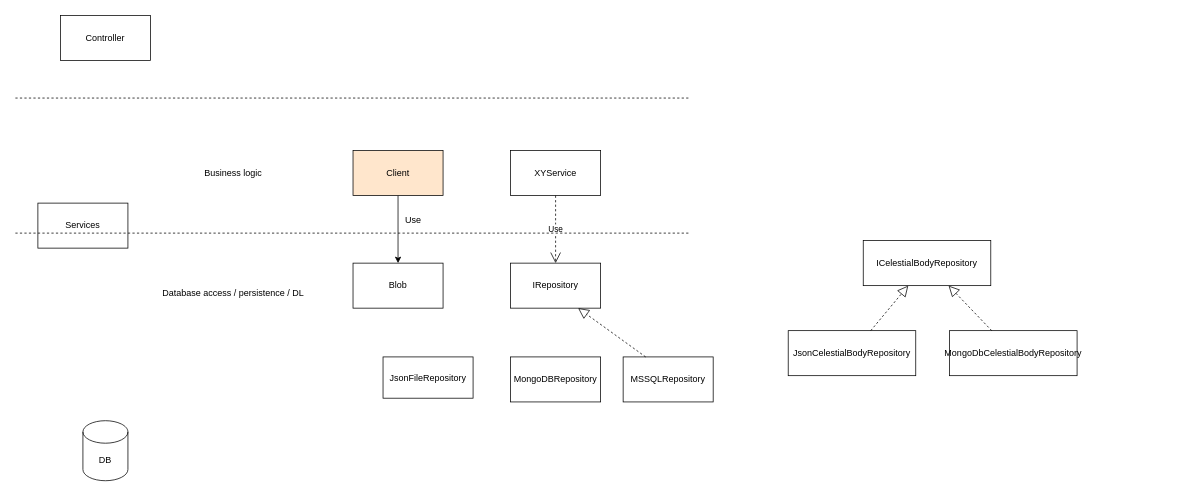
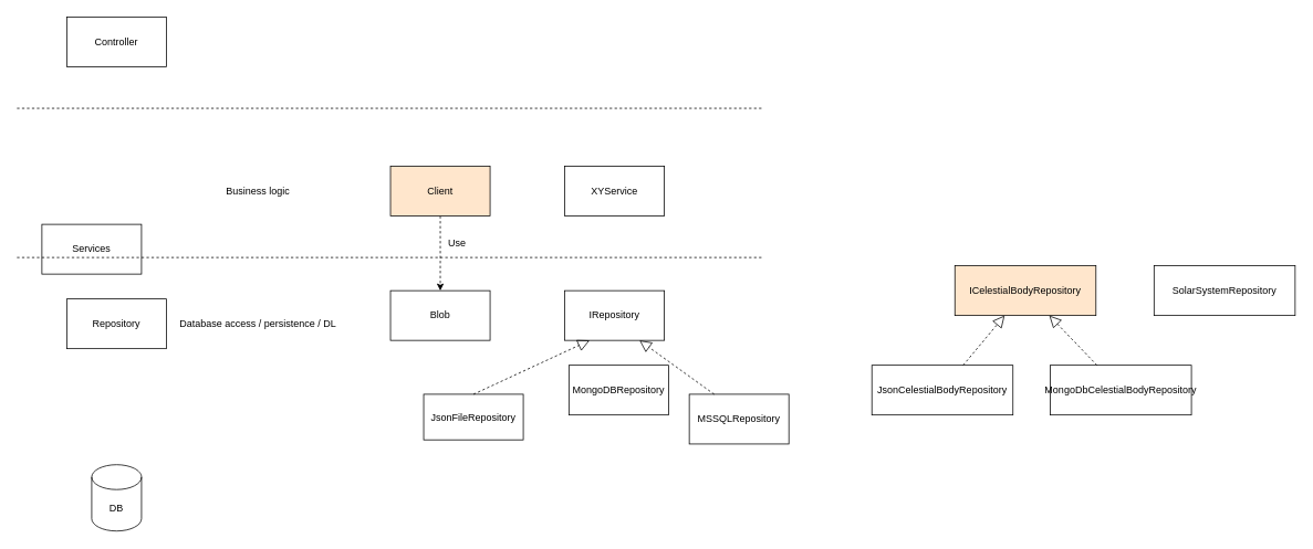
- <mxCell id="19" style="edgeStyle=orthogonalEdgeStyle;rounded=0;orthogonalLoop=1;jettySize=auto;html=1;exitX=0.5;exitY=1;exitDx=0;exitDy=0;" edge="1" parent="1" source="20" target="18"><mxGeometry relative="1" as="geometry" /></mxCell>
+ <mxCell id="19" style="edgeStyle=orthogonalEdgeStyle;rounded=0;orthogonalLoop=1;jettySize=auto;html=1;exitX=0.5;exitY=1;exitDx=0;exitDy=0;dashed=1;" edge="1" parent="1" source="20" target="18"><mxGeometry relative="1" as="geometry" /></mxCell>
- <mxCell id="13" value="Use" style="endArrow=open;endSize=12;dashed=1;html=1;rounded=0;" edge="1" parent="1" source="12" target="10"><mxGeometry width="160" relative="1" as="geometry"><mxPoint x="330" y="310" as="sourcePoint" /><mxPoint x="490" y="310" as="targetPoint" /></mxGeometry></mxCell>
- <mxCell id="22" value="ICelestialBodyRepository" style="rounded=0;whiteSpace=wrap;html=1;" vertex="1" parent="1"><mxGeometry x="1150" y="320" width="170" height="60" as="geometry" /></mxCell>
+ <mxCell id="22" value="ICelestialBodyRepository" style="rounded=0;whiteSpace=wrap;html=1;fillColor=#ffe6cc;" vertex="1" parent="1"><mxGeometry x="1150" y="320" width="170" height="60" as="geometry" /></mxCell>
+ <mxCell id="23" value="SolarSystemRepository" style="rounded=0;whiteSpace=wrap;html=1;" vertex="1" parent="1"><mxGeometry x="1390" y="320" width="170" height="60" as="geometry" /></mxCell>
+ <mxCell id="5" value="Repository" style="rounded=0;whiteSpace=wrap;html=1;" vertex="1" parent="1"><mxGeometry x="80" y="360" width="120" height="60" as="geometry" /></mxCell>
+ <mxCell id="11" value="" style="endArrow=block;dashed=1;endFill=0;endSize=12;html=1;rounded=0;exitX=0.5;exitY=0;exitDx=0;exitDy=0;entryX=0.25;entryY=1;entryDx=0;entryDy=0;" edge="1" parent="1" source="8" target="10"><mxGeometry width="160" relative="1" as="geometry"><mxPoint x="340" y="320" as="sourcePoint" /><mxPoint x="500" y="320" as="targetPoint" /></mxGeometry></mxCell>
- <mxCell id="9" value="MongoDBRepository" style="rounded=0;whiteSpace=wrap;html=1;" vertex="1" parent="1"><mxGeometry x="680" y="475" width="120" height="60" as="geometry" /></mxCell>
+ <mxCell id="9" value="MongoDBRepository" style="rounded=0;whiteSpace=wrap;html=1;" vertex="1" parent="1"><mxGeometry x="685" y="440" width="120" height="60" as="geometry" /></mxCell>
